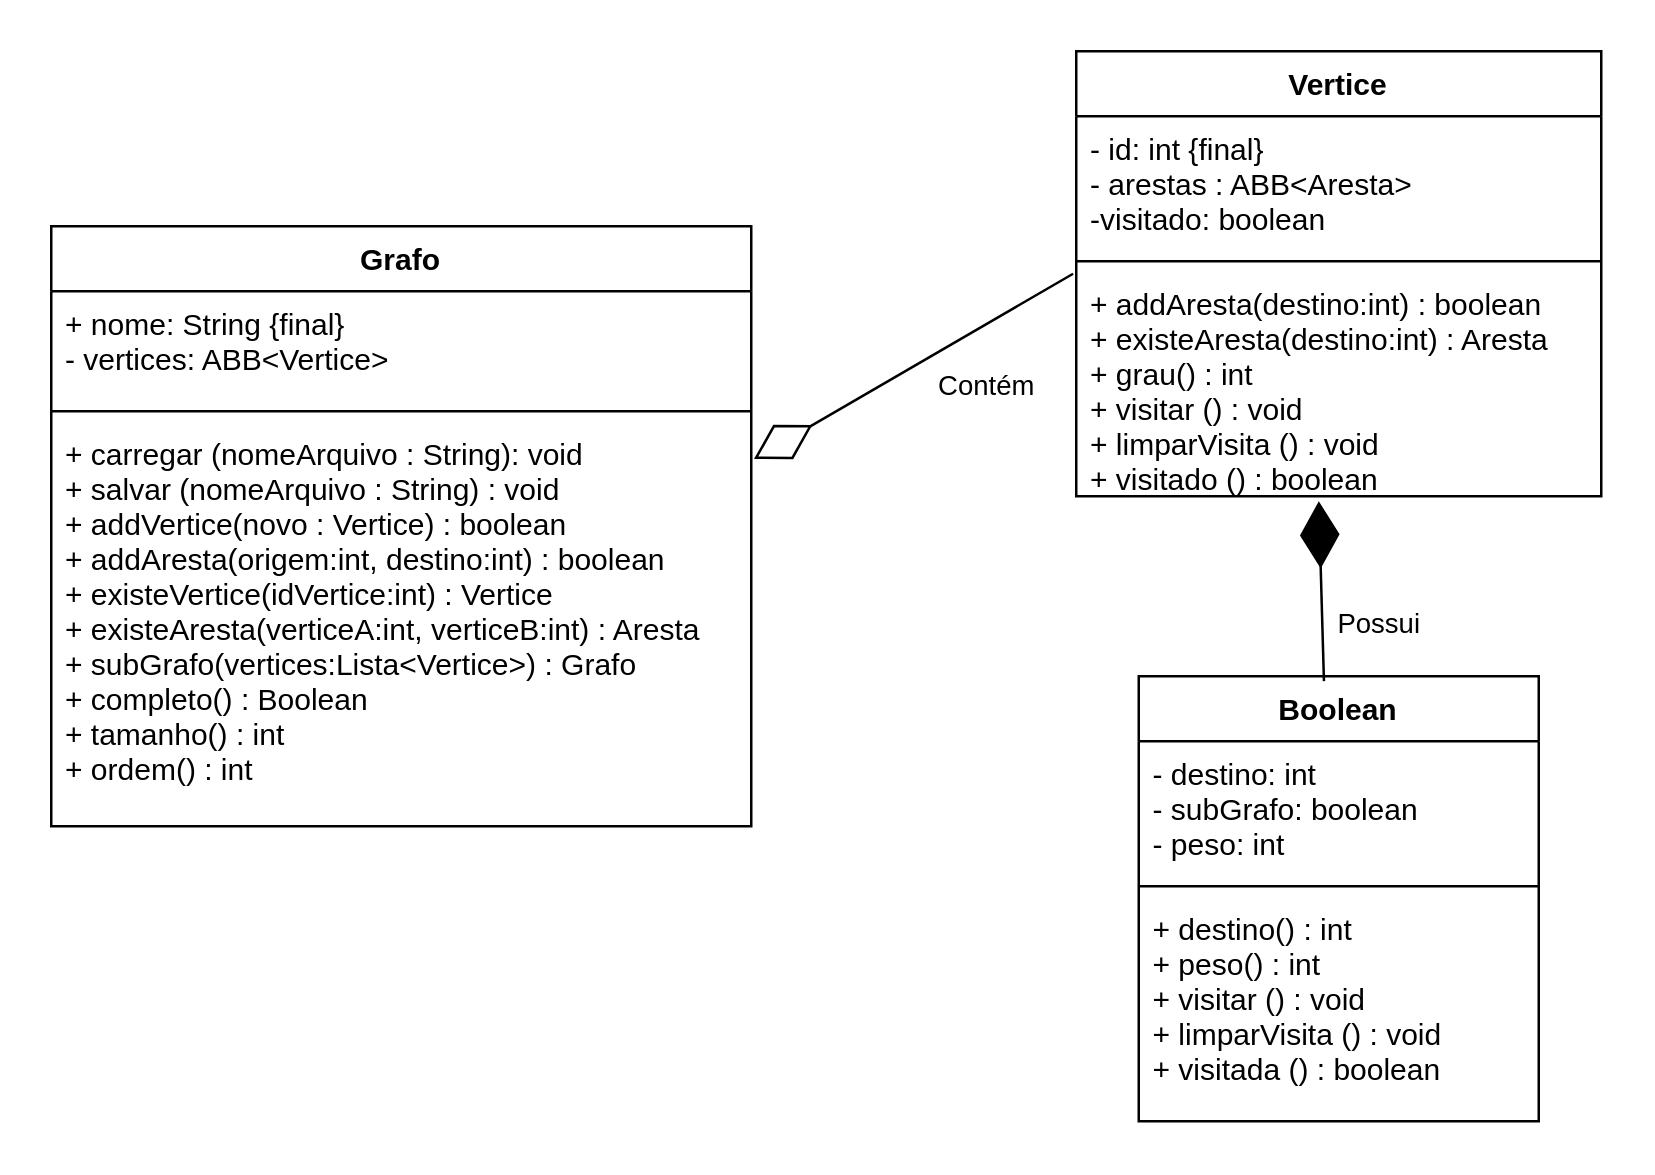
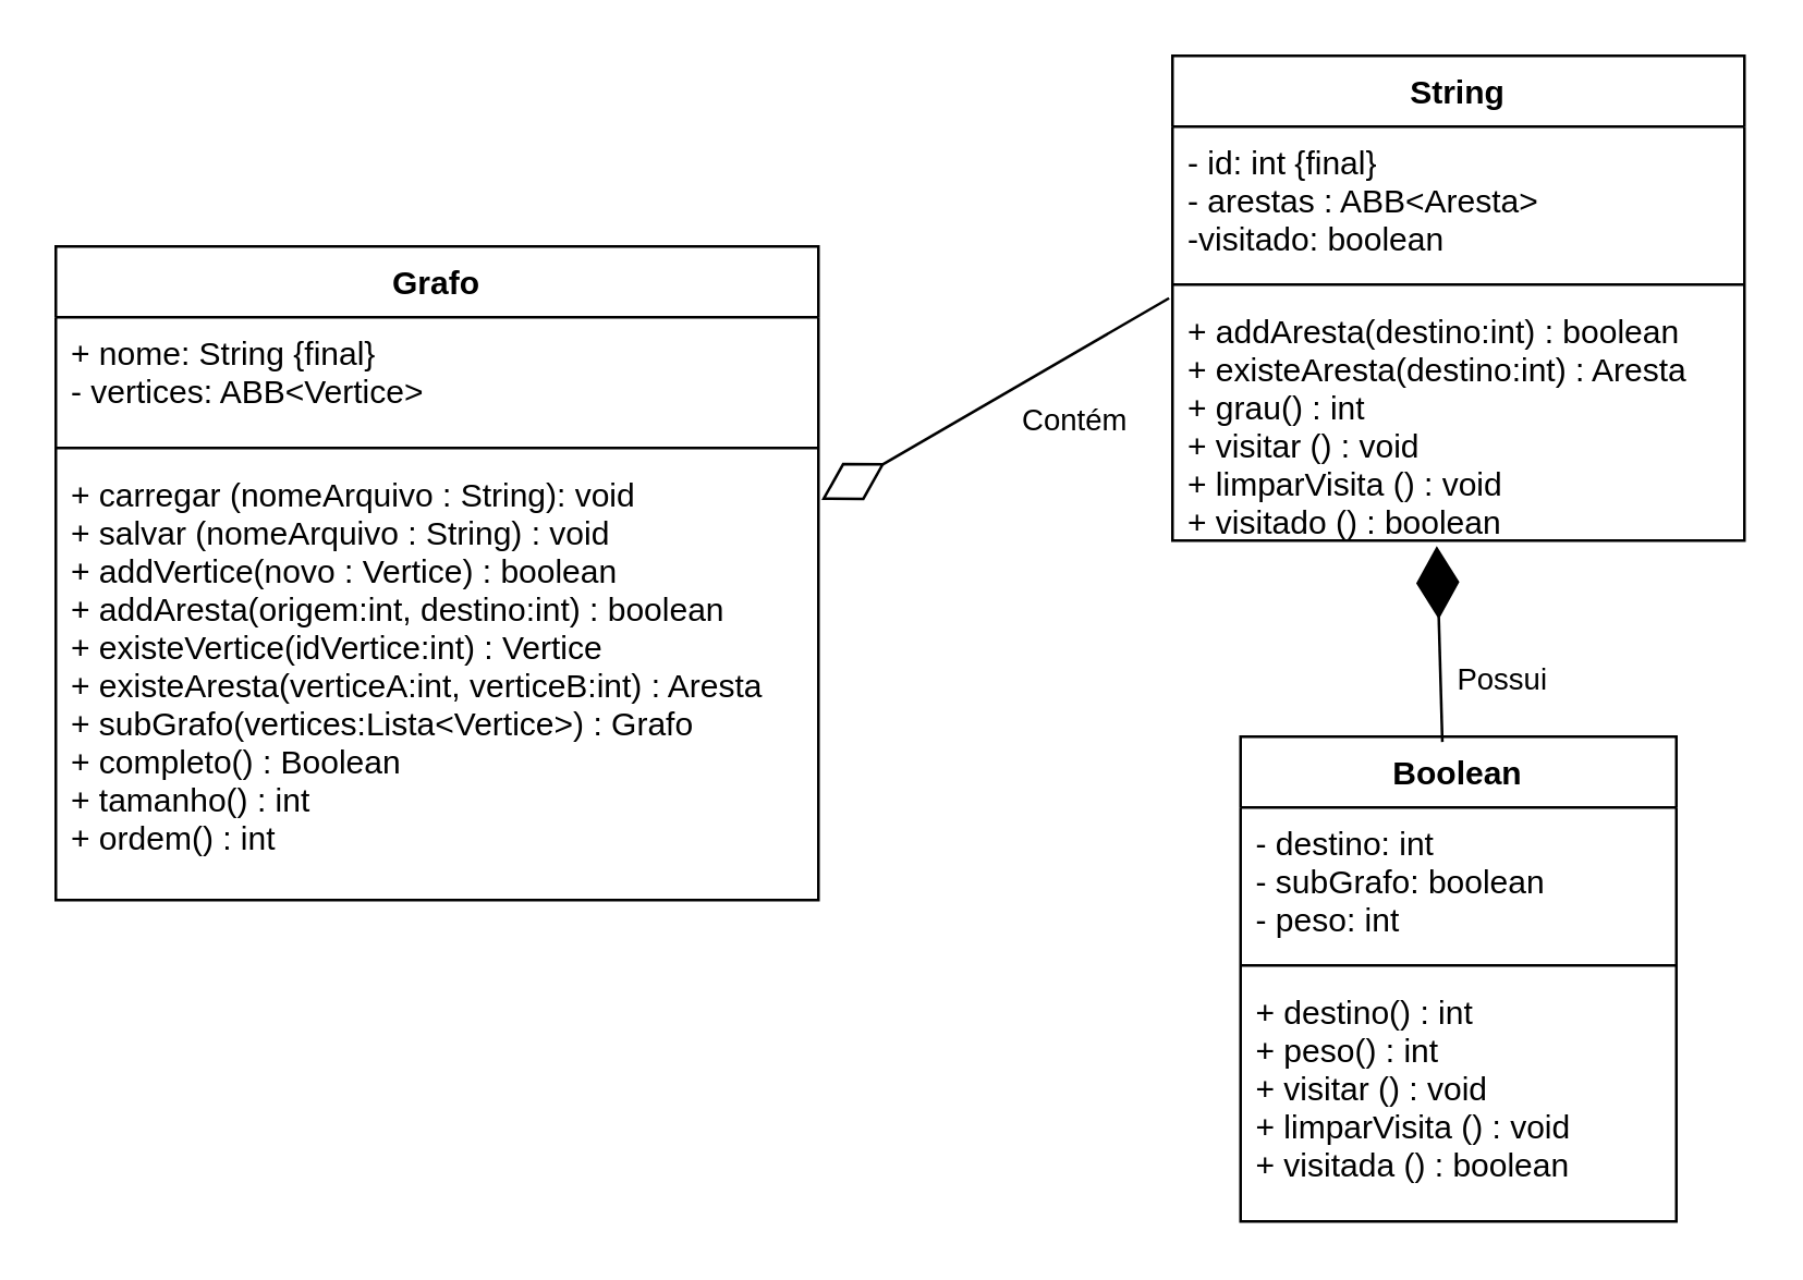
- <mxCell id="12" value="Vertice" style="swimlane;fontStyle=1;align=center;verticalAlign=top;childLayout=stackLayout;horizontal=1;startSize=26;horizontalStack=0;resizeParent=1;resizeParentMax=0;resizeLast=0;collapsible=1;marginBottom=0;" vertex="1" parent="1"><mxGeometry x="430" y="20" width="210" height="178" as="geometry" /></mxCell>
+ <mxCell id="12" value="String" style="swimlane;fontStyle=1;align=center;verticalAlign=top;childLayout=stackLayout;horizontal=1;startSize=26;horizontalStack=0;resizeParent=1;resizeParentMax=0;resizeLast=0;collapsible=1;marginBottom=0;" vertex="1" parent="1"><mxGeometry x="430" y="20" width="210" height="178" as="geometry" /></mxCell>
